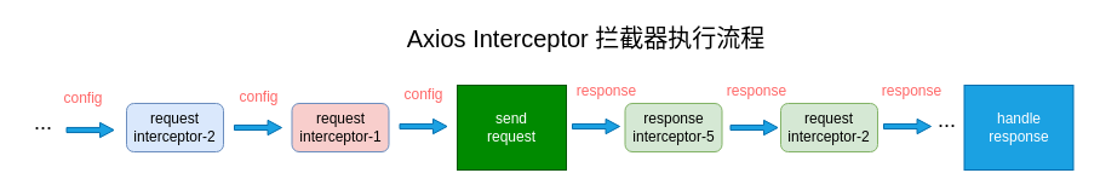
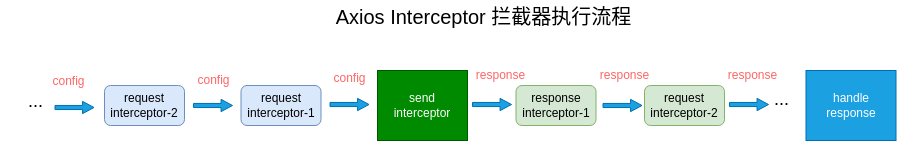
- <mxCell id="2" value="&lt;font style=&quot;font-size: 20px&quot;&gt;Axios Interceptor 拦截器执行流程&lt;/font&gt;" style="text;html=1;align=center;verticalAlign=middle;resizable=0;points=[];;autosize=1;" vertex="1" parent="1"><mxGeometry x="329" y="20" width="308" height="22" as="geometry" /></mxCell>
+ <mxCell id="2" value="&lt;font style=&quot;font-size: 20px&quot;&gt;Axios Interceptor 拦截器执行流程&lt;/font&gt;" style="text;html=1;align=center;verticalAlign=middle;resizable=0;points=[];;autosize=1;" vertex="1" parent="1"><mxGeometry x="329" y="5" width="308" height="22" as="geometry" /></mxCell>
- <mxCell id="4" value="request&lt;br&gt;interceptor-1" style="rounded=1;whiteSpace=wrap;html=1;fillColor=#f8cecc;strokeColor=#6c8ebf;" vertex="1" parent="1"><mxGeometry x="240.5" y="85" width="80" height="40" as="geometry" /></mxCell>
+ <mxCell id="4" value="request&lt;br&gt;interceptor-1" style="rounded=1;whiteSpace=wrap;html=1;fillColor=#dae8fc;strokeColor=#6c8ebf;" vertex="1" parent="1"><mxGeometry x="240.5" y="85" width="80" height="40" as="geometry" /></mxCell>
- <mxCell id="5" value="send&lt;br&gt;request" style="rounded=0;whiteSpace=wrap;html=1;fillColor=#008a00;strokeColor=#005700;fontColor=#ffffff;" vertex="1" parent="1"><mxGeometry x="377" y="70" width="90" height="70" as="geometry" /></mxCell>
+ <mxCell id="5" value="send&lt;br&gt;interceptor" style="rounded=0;whiteSpace=wrap;html=1;fillColor=#008a00;strokeColor=#005700;fontColor=#ffffff;" vertex="1" parent="1"><mxGeometry x="377" y="70" width="90" height="70" as="geometry" /></mxCell>
- <mxCell id="6" value="response&lt;br&gt;interceptor-5" style="rounded=1;whiteSpace=wrap;html=1;fillColor=#d5e8d4;strokeColor=#82b366;" vertex="1" parent="1"><mxGeometry x="515.5" y="85" width="80" height="40" as="geometry" /></mxCell>
+ <mxCell id="6" value="response&lt;br&gt;interceptor-1" style="rounded=1;whiteSpace=wrap;html=1;fillColor=#d5e8d4;strokeColor=#82b366;" vertex="1" parent="1"><mxGeometry x="515.5" y="85" width="80" height="40" as="geometry" /></mxCell>
- <mxCell id="8" value="handle&lt;br&gt;response" style="rounded=0;whiteSpace=wrap;html=1;fillColor=#1ba1e2;strokeColor=#006EAF;fontColor=#ffffff;" vertex="1" parent="1"><mxGeometry x="795.5" y="70" width="90" height="70" as="geometry" /></mxCell>
+ <mxCell id="8" value="handle&lt;br&gt;response" style="rounded=0;whiteSpace=wrap;html=1;fillColor=#1ba1e2;strokeColor=#006EAF;fontColor=#ffffff;" vertex="1" parent="1"><mxGeometry x="805.5" y="70" width="90" height="70" as="geometry" /></mxCell>
